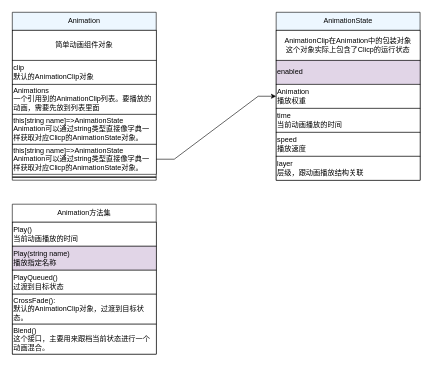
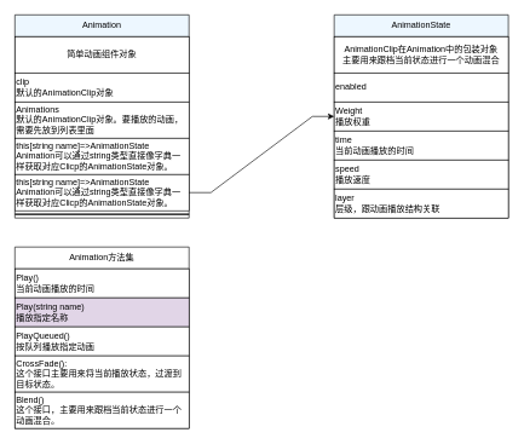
- <mxCell id="10" value="AnimationClip在Animation中的包装对象&lt;br&gt;这个对象实际上包含了Clicp的运行状态" style="rounded=0;whiteSpace=wrap;html=1;" parent="9" vertex="1"><mxGeometry y="30" width="240" height="50" as="geometry" /></mxCell>
+ <mxCell id="10" value="AnimationClip在Animation中的包装对象&lt;br&gt;主要用来跟档当前状态进行一个动画混合" style="rounded=0;whiteSpace=wrap;html=1;" parent="9" vertex="1"><mxGeometry y="30" width="240" height="50" as="geometry" /></mxCell>
- <mxCell id="11" value="enabled" style="rounded=0;whiteSpace=wrap;html=1;align=left;fillColor=#e1d5e7;" parent="9" vertex="1"><mxGeometry y="80" width="240" height="40" as="geometry" /></mxCell>
+ <mxCell id="11" value="enabled" style="rounded=0;whiteSpace=wrap;html=1;align=left;" parent="9" vertex="1"><mxGeometry y="80" width="240" height="40" as="geometry" /></mxCell>
- <mxCell id="12" value="Animation&lt;br&gt;播放权重" style="rounded=0;whiteSpace=wrap;html=1;align=left;" parent="9" vertex="1"><mxGeometry y="120" width="240" height="40" as="geometry" /></mxCell>
+ <mxCell id="12" value="Weight&lt;br&gt;播放权重" style="rounded=0;whiteSpace=wrap;html=1;align=left;" parent="9" vertex="1"><mxGeometry y="120" width="240" height="40" as="geometry" /></mxCell>
- <mxCell id="5" value="Animations&lt;br&gt;一个引用到的AnimationClip列表。要播放的动画，需要先放到列表里面" style="rounded=0;whiteSpace=wrap;html=1;align=left;" parent="2" vertex="1"><mxGeometry y="120" width="240" height="50" as="geometry" /></mxCell>
+ <mxCell id="5" value="Animations&lt;br&gt;默认的AnimationClip对象。要播放的动画，需要先放到列表里面" style="rounded=0;whiteSpace=wrap;html=1;align=left;" parent="2" vertex="1"><mxGeometry y="120" width="240" height="50" as="geometry" /></mxCell>
- <mxCell id="20" value="PlayQueued()&lt;br&gt;过渡到目标状态" style="rounded=0;whiteSpace=wrap;html=1;align=left;" parent="17" vertex="1"><mxGeometry y="110" width="240" height="40" as="geometry" /></mxCell>
+ <mxCell id="20" value="PlayQueued()&lt;br&gt;按队列播放指定动画" style="rounded=0;whiteSpace=wrap;html=1;align=left;" parent="17" vertex="1"><mxGeometry y="110" width="240" height="40" as="geometry" /></mxCell>
- <mxCell id="21" value="CrossFade():&lt;div&gt;默认的AnimationClip对象，过渡到目标状态。&lt;/div&gt;" style="rounded=0;whiteSpace=wrap;html=1;align=left;" parent="17" vertex="1"><mxGeometry y="150" width="240" height="50" as="geometry" /></mxCell>
+ <mxCell id="21" value="CrossFade():&lt;div&gt;这个接口主要用来将当前播放状态，过渡到目标状态。&lt;/div&gt;" style="rounded=0;whiteSpace=wrap;html=1;align=left;" parent="17" vertex="1"><mxGeometry y="150" width="240" height="50" as="geometry" /></mxCell>
